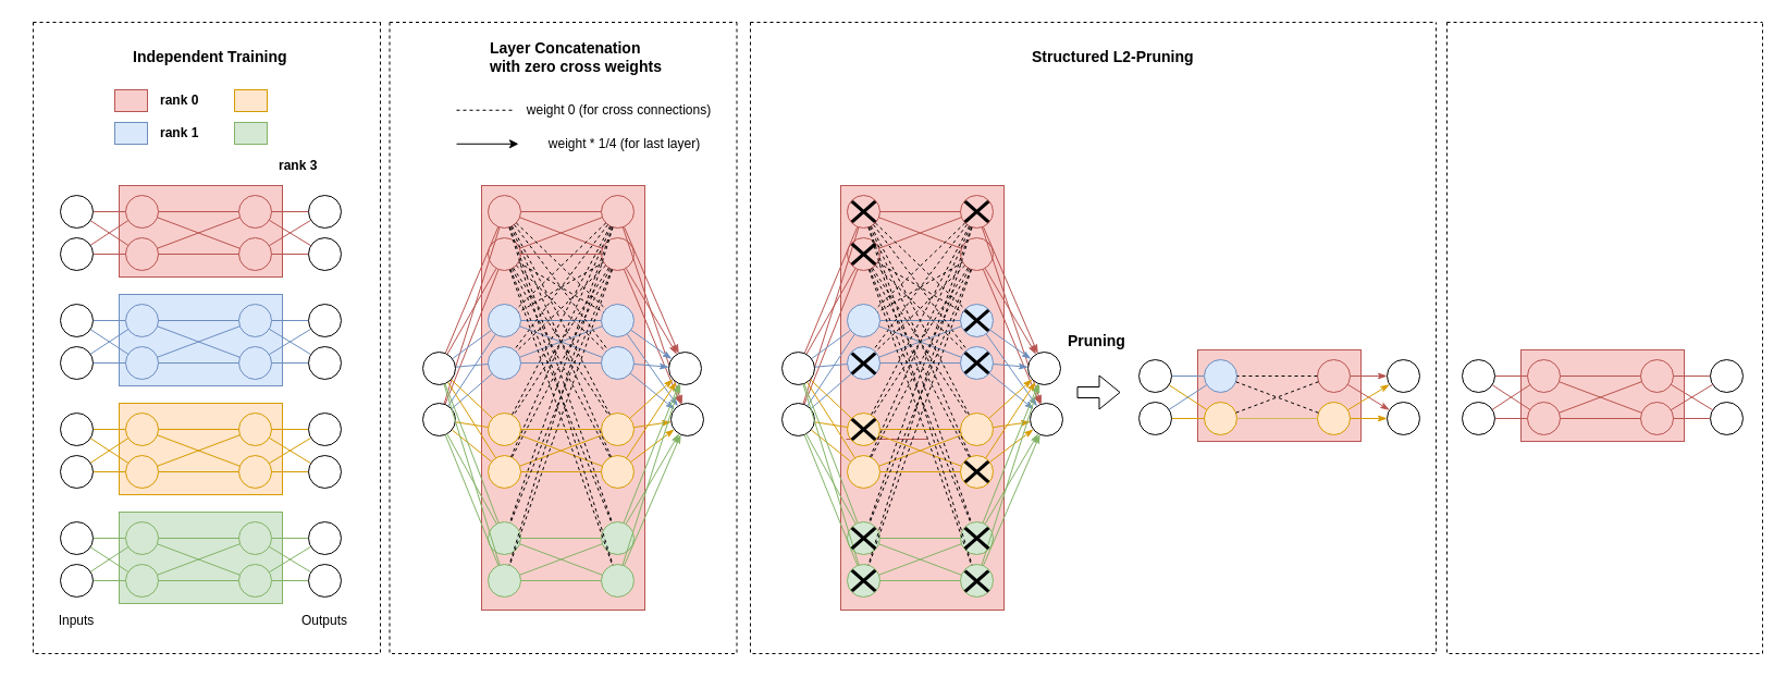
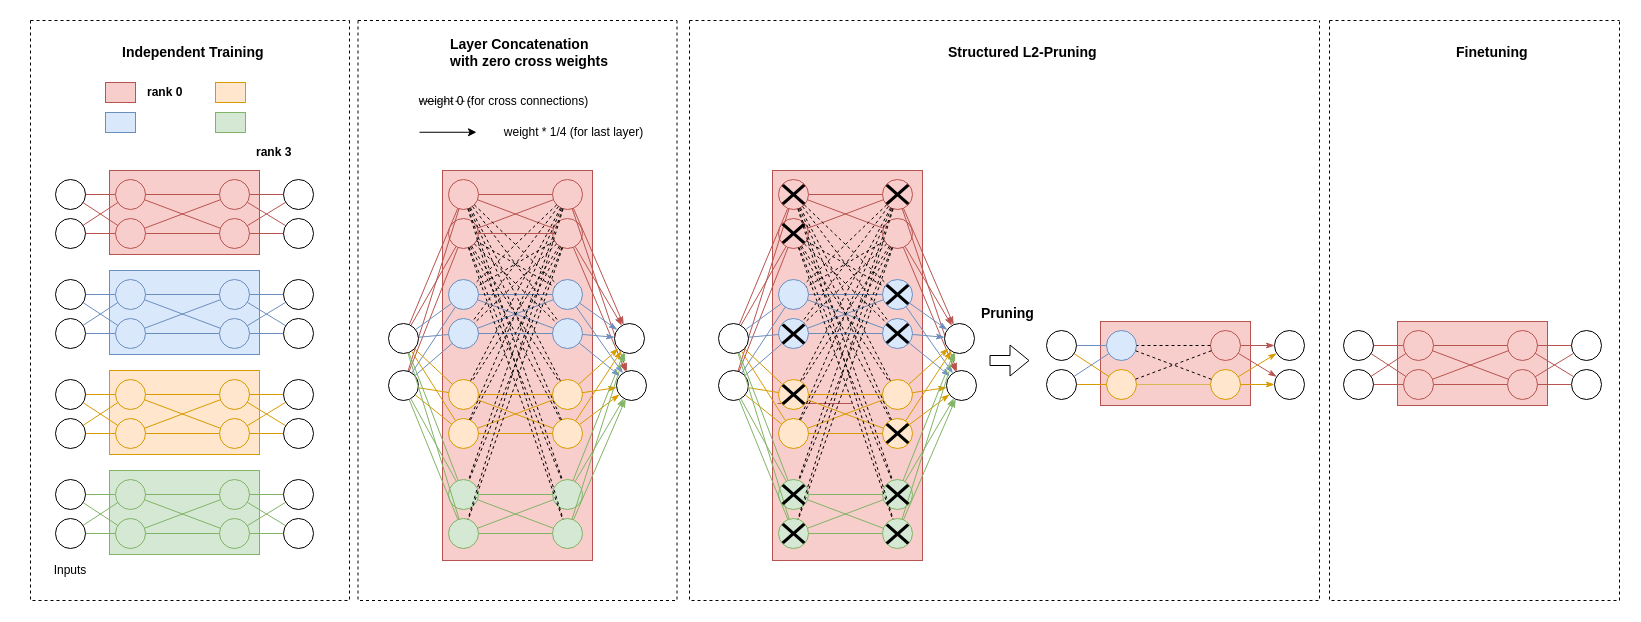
+ <mxCell id="347" value="&lt;font style=&quot;font-size: 14px;&quot;&gt;Finetuning&lt;/font&gt;" style="text;html=1;strokeColor=none;fillColor=none;align=left;verticalAlign=middle;whiteSpace=wrap;rounded=0;fontStyle=1" vertex="1" parent="346"><mxGeometry x="124.5" y="20" width="70" height="23.88" as="geometry" /></mxCell>
- <mxCell id="339" value="weight 0 (for cross connections)" style="text;html=1;strokeColor=none;fillColor=none;align=center;verticalAlign=middle;whiteSpace=wrap;rounded=0;shadow=1;strokeWidth=1.5;" parent="337" vertex="1"><mxGeometry x="121.5" y="71" width="178.5" height="20" as="geometry" /></mxCell>
+ <mxCell id="339" value="weight 0 (for cross connections)" style="text;html=1;strokeColor=none;fillColor=none;align=center;verticalAlign=middle;whiteSpace=wrap;rounded=0;shadow=1;strokeWidth=1.5;" parent="337" vertex="1"><mxGeometry x="56.5" y="71" width="178.5" height="20" as="geometry" /></mxCell>
- <mxCell id="331" value="rank 1&amp;nbsp;" style="text;html=1;strokeColor=none;fillColor=none;align=left;verticalAlign=middle;whiteSpace=wrap;rounded=0;fontStyle=1" parent="328" vertex="1"><mxGeometry x="115" y="90" width="56" height="23.88" as="geometry" /></mxCell>
- <mxCell id="87" value="Outputs" style="text;html=1;strokeColor=none;fillColor=none;align=center;verticalAlign=middle;whiteSpace=wrap;rounded=0;shadow=1;strokeWidth=1.5;" vertex="1" parent="1"><mxGeometry x="248" y="560" width="100" height="20" as="geometry" /></mxCell>
